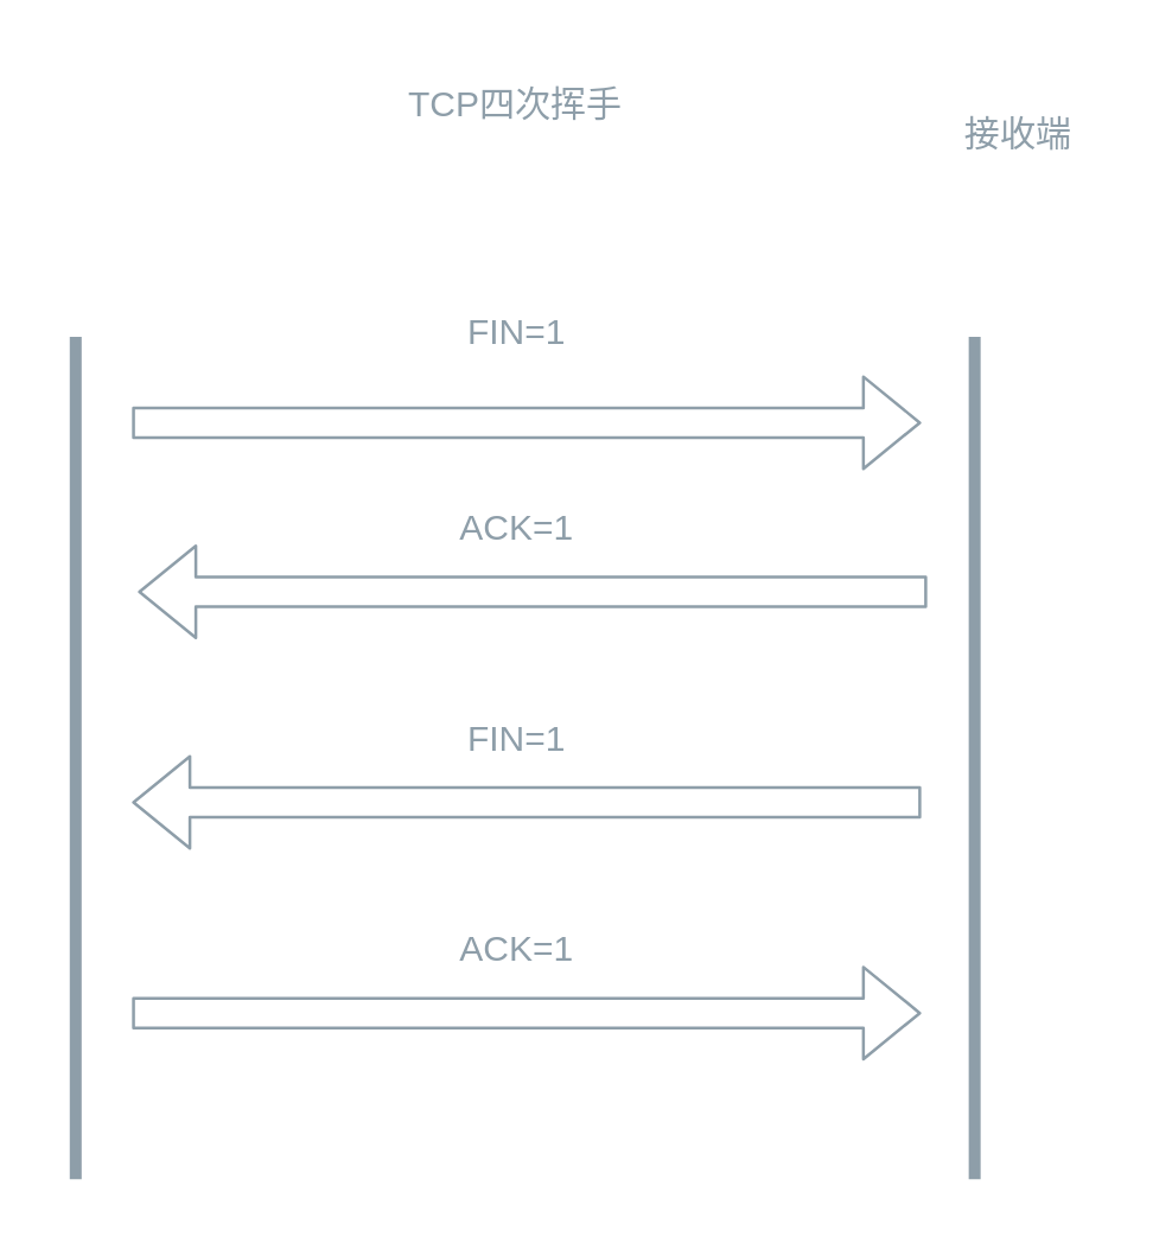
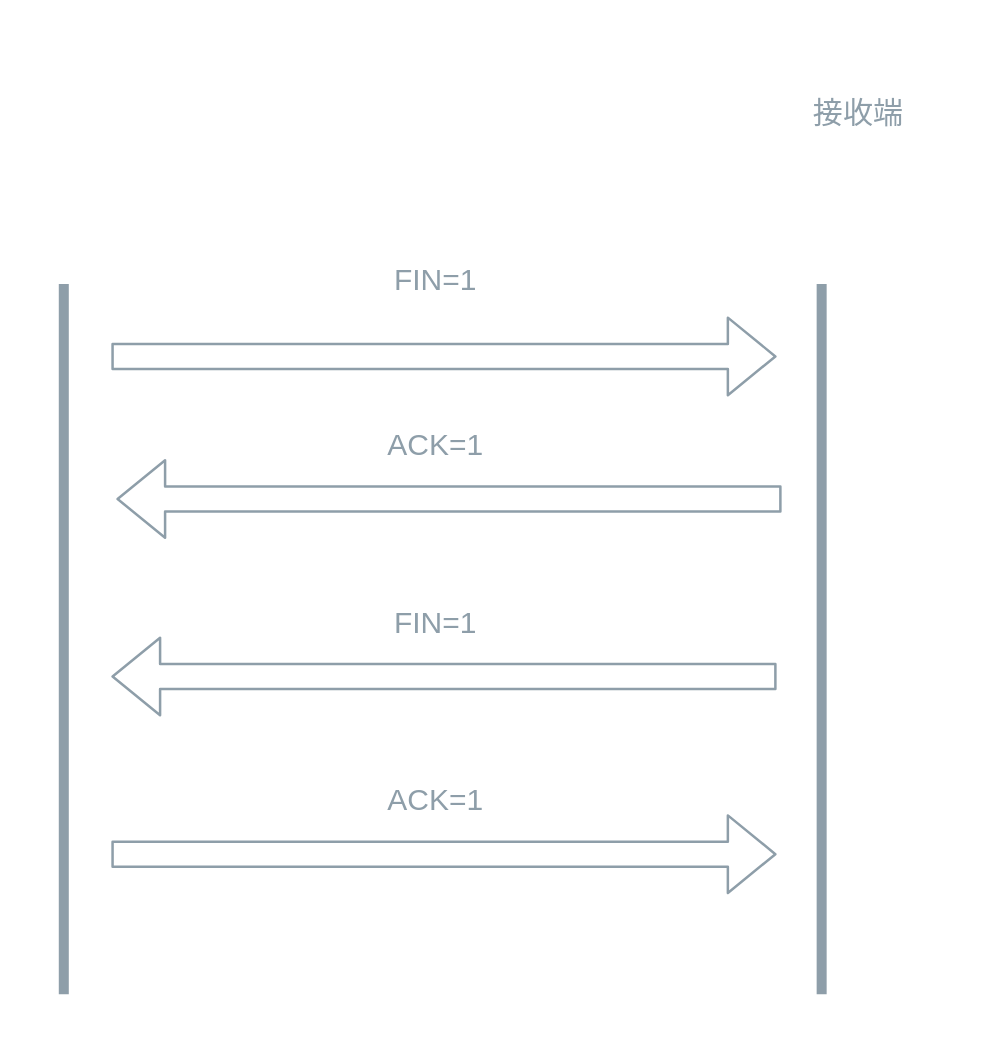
- <mxCell id="11" value="TCP四次挥手" style="text;strokeColor=none;align=center;fillColor=none;html=1;verticalAlign=middle;whiteSpace=wrap;rounded=0;fontColor=#8E9EA9;" parent="1" vertex="1"><mxGeometry x="134" y="20" width="79" height="30" as="geometry" /></mxCell>
